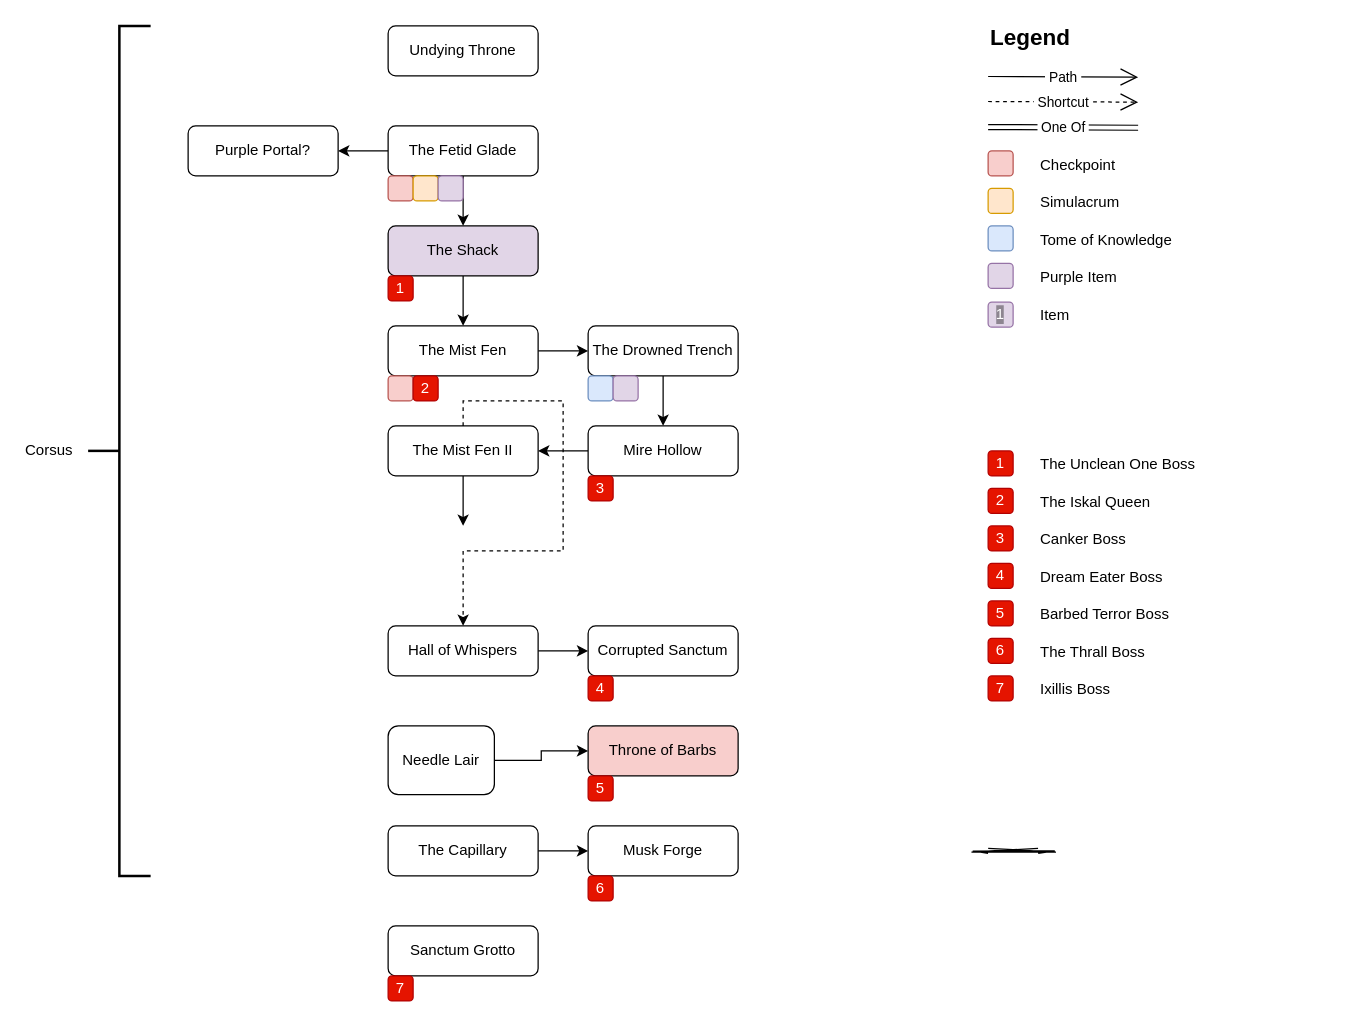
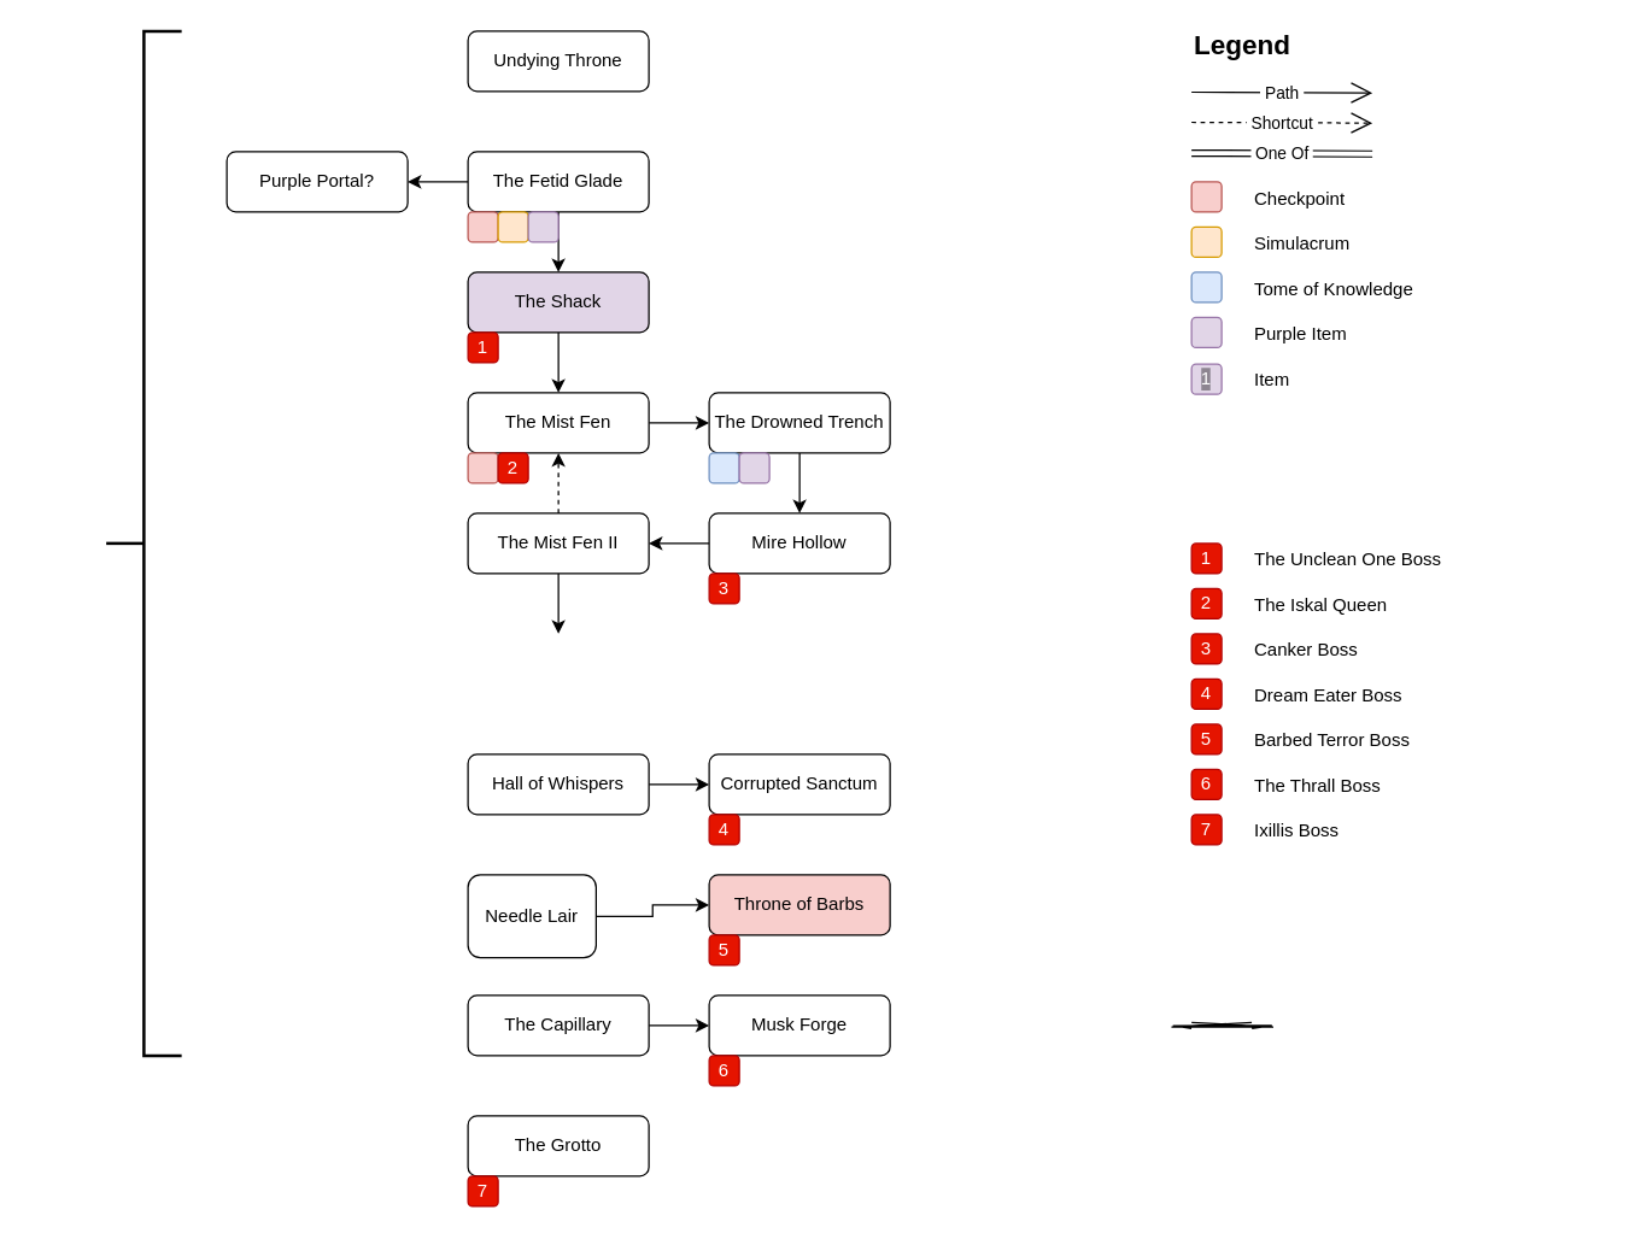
- <mxCell id="8" value="&lt;div&gt;Corsus&lt;/div&gt;" style="text;html=1;strokeColor=none;fillColor=none;align=right;verticalAlign=middle;whiteSpace=wrap;rounded=0;shadow=0;glass=0;comic=0;" parent="1" vertex="1"><mxGeometry x="20" y="350" width="40" height="20" as="geometry" /></mxCell>
- <mxCell id="40" value="" style="edgeStyle=orthogonalEdgeStyle;rounded=0;orthogonalLoop=1;jettySize=auto;html=1;dashed=1;exitX=0.5;exitY=0;exitDx=0;exitDy=0;" parent="1" source="39" target="64" edge="1"><mxGeometry relative="1" as="geometry"><mxPoint x="409" y="860" as="sourcePoint" /><mxPoint x="409" y="820" as="targetPoint" /></mxGeometry></mxCell>
+ <mxCell id="40" value="" style="edgeStyle=orthogonalEdgeStyle;rounded=0;orthogonalLoop=1;jettySize=auto;html=1;dashed=1;exitX=0.5;exitY=0;exitDx=0;exitDy=0;entryX=0.5;entryY=1;entryDx=0;entryDy=0;" parent="1" source="39" target="37" edge="1"><mxGeometry relative="1" as="geometry"><mxPoint x="409" y="860" as="sourcePoint" /><mxPoint x="409" y="820" as="targetPoint" /></mxGeometry></mxCell>
- <mxCell id="55" value="Sanctum Grotto" style="rounded=1;whiteSpace=wrap;html=1;" parent="1" vertex="1"><mxGeometry y="740" width="120" height="40" as="geometry" x="310" /></mxCell>
+ <mxCell id="55" value="The Grotto" style="rounded=1;whiteSpace=wrap;html=1;" parent="1" vertex="1"><mxGeometry y="740" width="120" height="40" as="geometry" x="310" /></mxCell>
